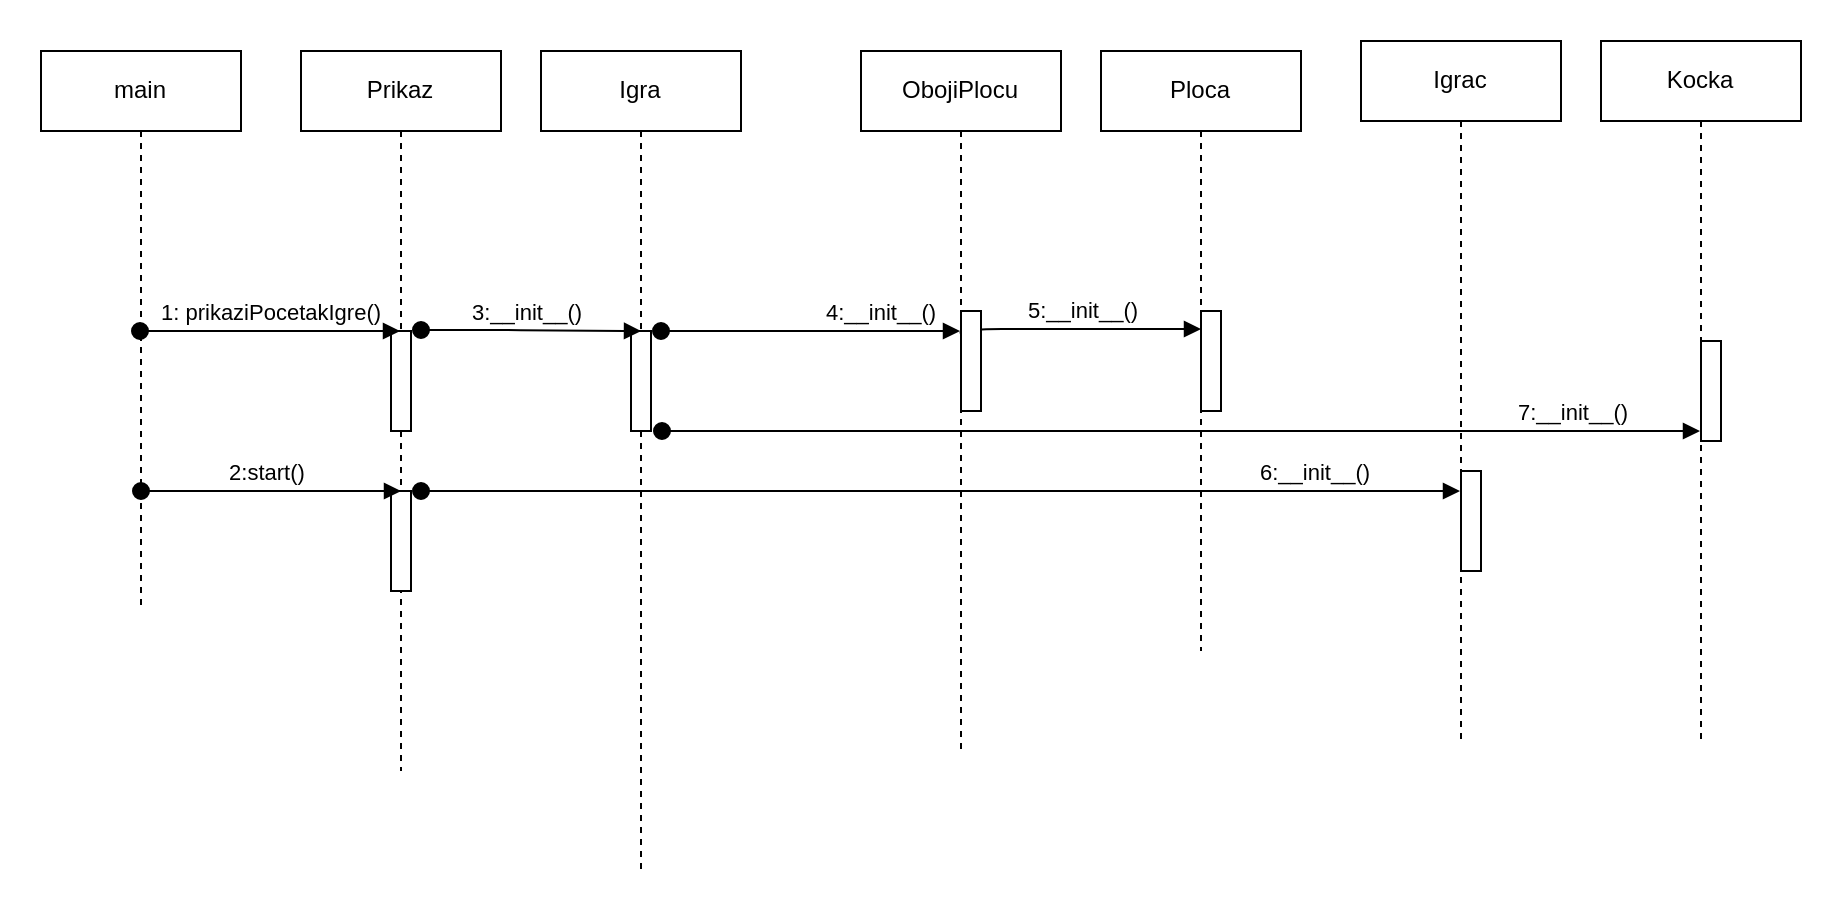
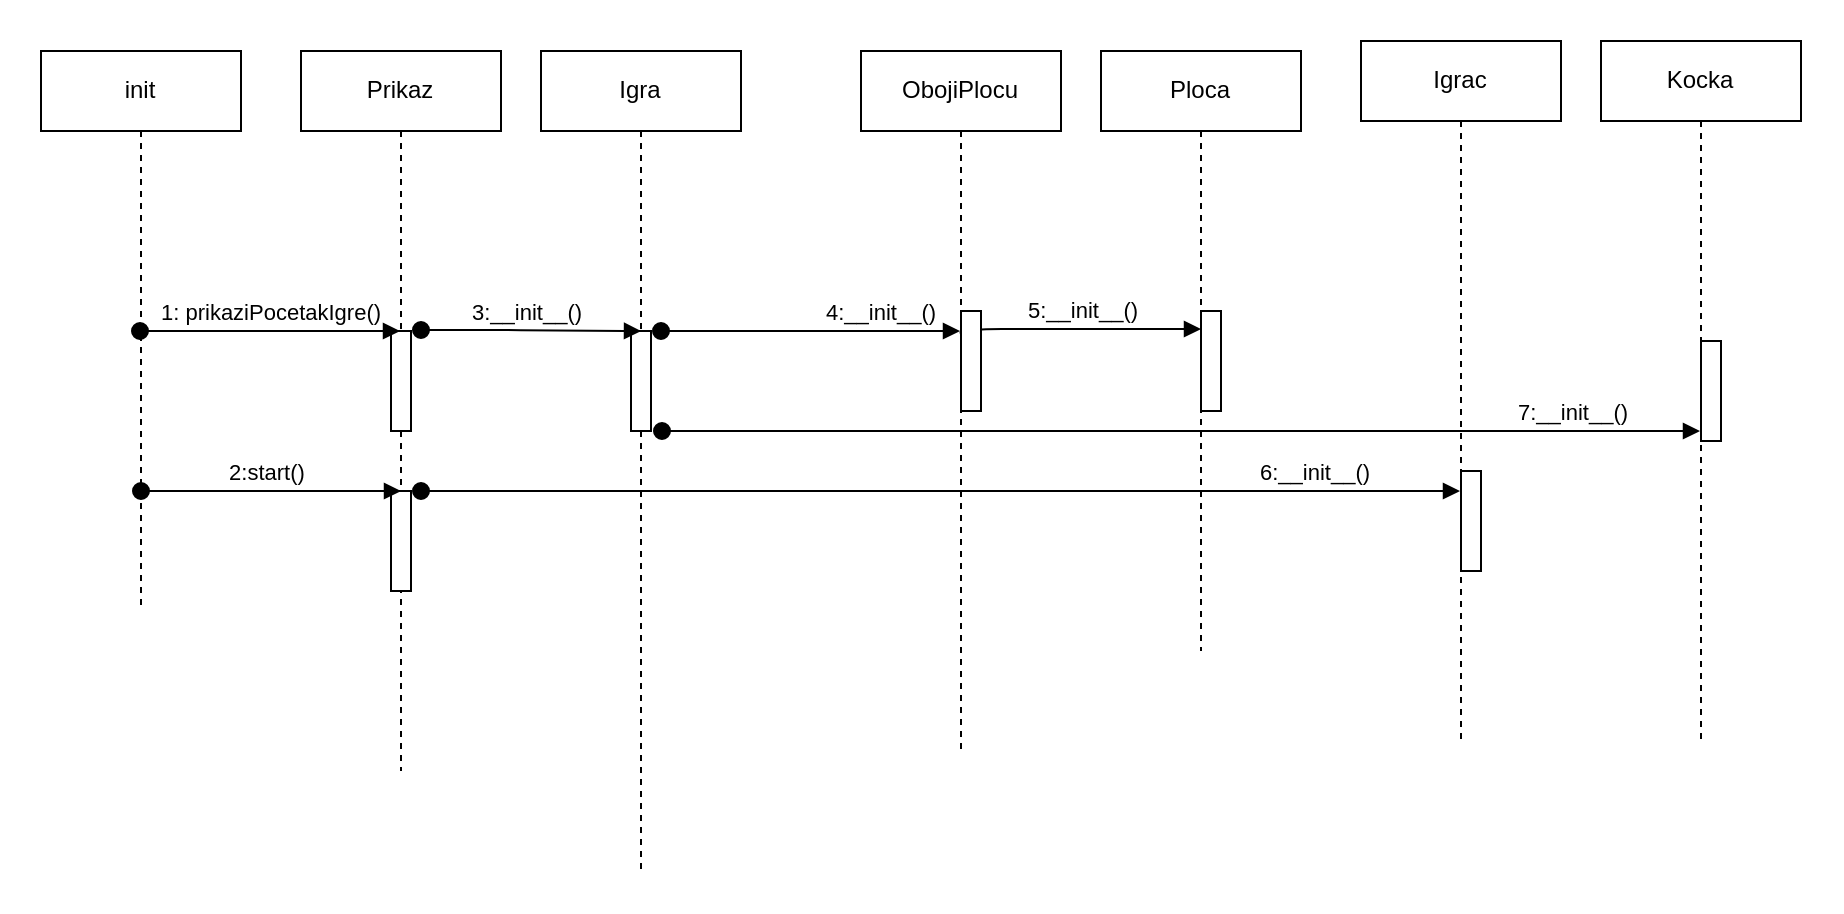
- <mxCell id="11" value="main" style="shape=umlLifeline;perimeter=lifelinePerimeter;whiteSpace=wrap;html=1;container=1;collapsible=0;recursiveResize=0;outlineConnect=0;" parent="1" vertex="1"><mxGeometry x="20" y="25" width="100" height="280" as="geometry" /></mxCell>
+ <mxCell id="11" value="init" style="shape=umlLifeline;perimeter=lifelinePerimeter;whiteSpace=wrap;html=1;container=1;collapsible=0;recursiveResize=0;outlineConnect=0;" parent="1" vertex="1"><mxGeometry x="20" y="25" width="100" height="280" as="geometry" /></mxCell>
